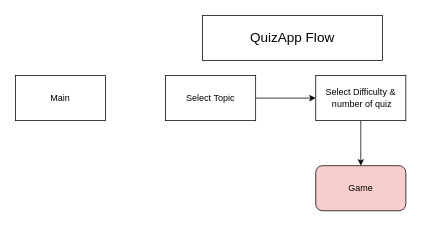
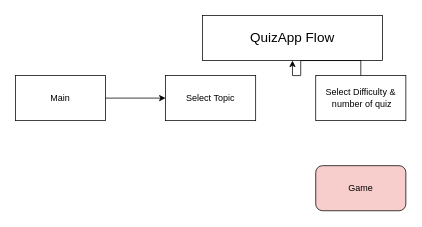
+ <mxCell id="3" value="" style="edgeStyle=orthogonalEdgeStyle;rounded=0;orthogonalLoop=1;jettySize=auto;html=1;" edge="1" parent="1" source="4" target="6"><mxGeometry relative="1" as="geometry" /></mxCell>
- <mxCell id="5" value="" style="edgeStyle=orthogonalEdgeStyle;rounded=0;orthogonalLoop=1;jettySize=auto;html=1;" edge="1" parent="1" source="6" target="8"><mxGeometry relative="1" as="geometry" /></mxCell>
- <mxCell id="7" value="" style="edgeStyle=orthogonalEdgeStyle;rounded=0;orthogonalLoop=1;jettySize=auto;html=1;" edge="1" parent="1" source="8" target="9"><mxGeometry relative="1" as="geometry" /></mxCell>
+ <mxCell id="7" value="" style="edgeStyle=orthogonalEdgeStyle;rounded=0;orthogonalLoop=1;jettySize=auto;html=1;" edge="1" parent="1" source="8" target="2"><mxGeometry relative="1" as="geometry" /></mxCell>
